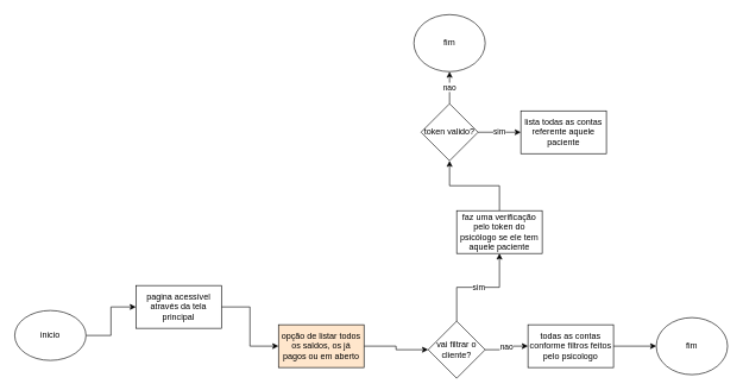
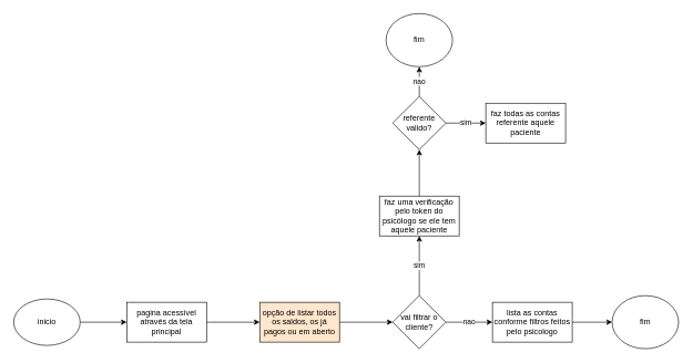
- <mxCell id="15" value="token valido?" style="rhombus;whiteSpace=wrap;html=1;" vertex="1" parent="1"><mxGeometry x="590" y="145" width="80" height="80" as="geometry" /></mxCell>
+ <mxCell id="15" value="referente valido?" style="rhombus;whiteSpace=wrap;html=1;" vertex="1" parent="1"><mxGeometry x="590" y="145" width="80" height="80" as="geometry" /></mxCell>
- <mxCell id="17" value="lista todas as contas referente aquele paciente" style="whiteSpace=wrap;html=1;" vertex="1" parent="1"><mxGeometry x="730" y="155" width="120" height="60" as="geometry" /></mxCell>
+ <mxCell id="17" value="faz todas as contas referente aquele paciente" style="whiteSpace=wrap;html=1;" vertex="1" parent="1"><mxGeometry x="730" y="155" width="120" height="60" as="geometry" /></mxCell>
- <mxCell id="12" value="faz uma verificação pelo token do psicólogo se ele tem aquele paciente" style="whiteSpace=wrap;html=1;" vertex="1" parent="1"><mxGeometry x="640" y="295" width="120" height="60" as="geometry" /></mxCell>
+ <mxCell id="12" value="faz uma verificação pelo token do psicólogo se ele tem aquele paciente" style="whiteSpace=wrap;html=1;" vertex="1" parent="1"><mxGeometry x="570" y="295" width="120" height="60" as="geometry" /></mxCell>
- <mxCell id="5" value="pagina acessível através da tela principal" style="whiteSpace=wrap;html=1;" vertex="1" parent="1"><mxGeometry x="190" y="400" width="120" height="60" as="geometry" /></mxCell>
+ <mxCell id="5" value="pagina acessível através da tela principal" style="whiteSpace=wrap;html=1;" vertex="1" parent="1"><mxGeometry x="190" y="455" width="120" height="60" as="geometry" /></mxCell>
- <mxCell id="3" value="inicio" style="ellipse;whiteSpace=wrap;html=1;" vertex="1" parent="1"><mxGeometry x="20" y="435" width="100" height="70" as="geometry" /></mxCell>
+ <mxCell id="3" value="inicio" style="ellipse;whiteSpace=wrap;html=1;" vertex="1" parent="1"><mxGeometry x="20" y="450" width="100" height="70" as="geometry" /></mxCell>
- <mxCell id="19" value="todas as contas conforme filtros feitos pelo psicologo" style="whiteSpace=wrap;html=1;" vertex="1" parent="1"><mxGeometry x="740" y="455" width="120" height="60" as="geometry" /></mxCell>
+ <mxCell id="19" value="lista as contas conforme filtros feitos pelo psicologo" style="whiteSpace=wrap;html=1;" vertex="1" parent="1"><mxGeometry x="740" y="455" width="120" height="60" as="geometry" /></mxCell>
- <mxCell id="10" value="vai filtrar o cliente?" style="rhombus;whiteSpace=wrap;html=1;" vertex="1" parent="1"><mxGeometry x="600" y="450" width="80" height="80" as="geometry" /></mxCell>
+ <mxCell id="10" value="vai filtrar o cliente?" style="rhombus;whiteSpace=wrap;html=1;" vertex="1" parent="1"><mxGeometry x="590" y="445" width="80" height="80" as="geometry" /></mxCell>
